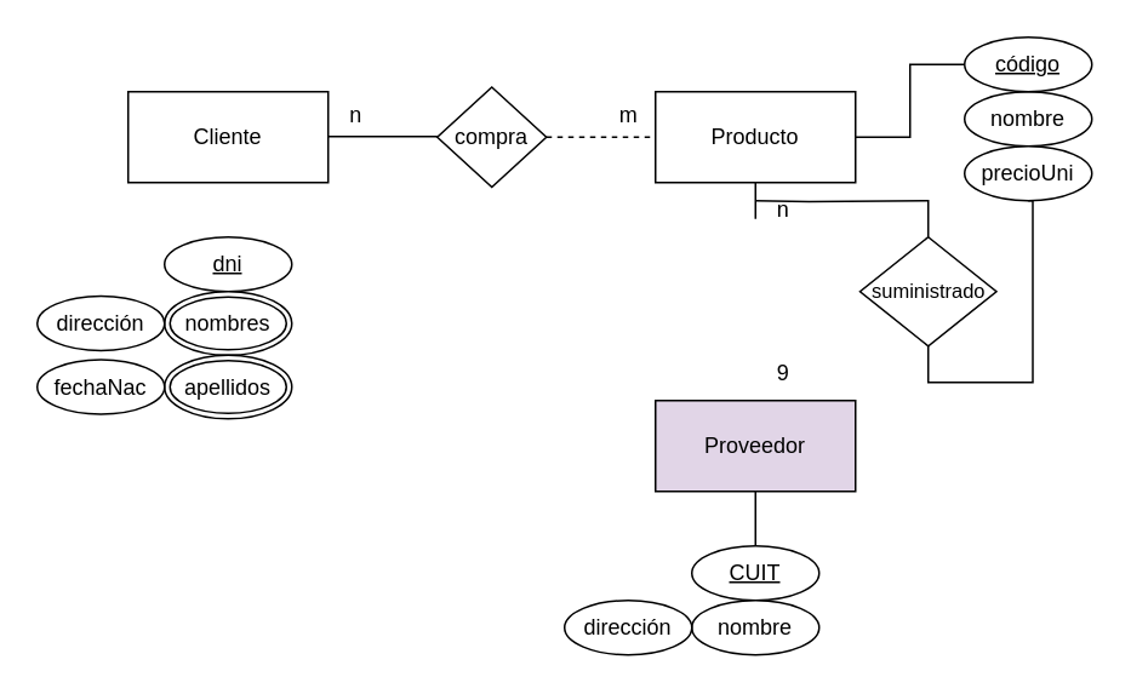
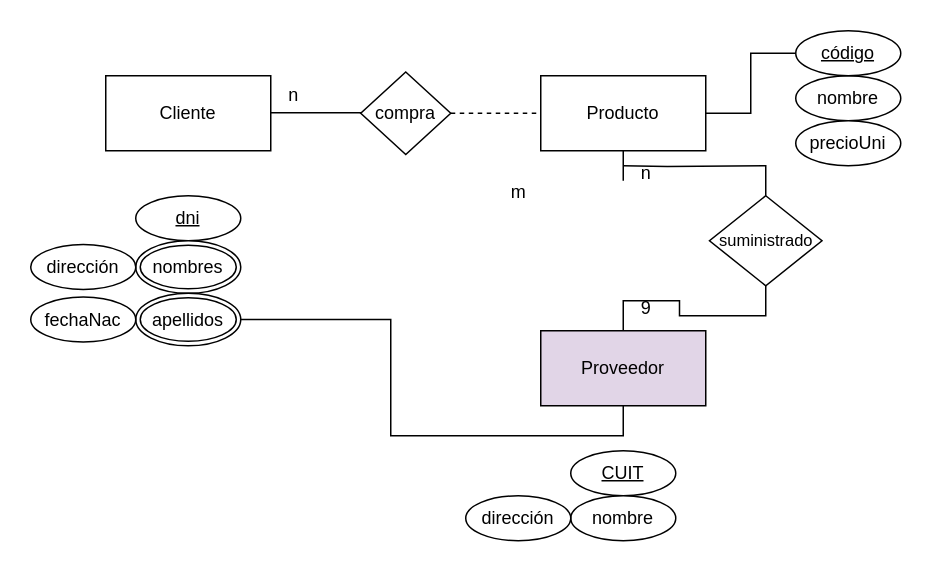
- <mxCell id="10" value="m" style="text;html=1;align=center;verticalAlign=middle;resizable=0;points=[];autosize=1;strokeColor=none;fillColor=none;" vertex="1" parent="1"><mxGeometry x="330" y="47.5" width="30" height="30" as="geometry" /></mxCell>
+ <mxCell id="10" value="m" style="text;html=1;align=center;verticalAlign=middle;resizable=0;points=[];autosize=1;strokeColor=none;fillColor=none;" vertex="1" parent="1"><mxGeometry x="330" y="112.5" width="30" height="30" as="geometry" /></mxCell>
- <mxCell id="15" style="edgeStyle=orthogonalEdgeStyle;rounded=0;orthogonalLoop=1;jettySize=auto;html=1;exitX=0.5;exitY=1;exitDx=0;exitDy=0;endArrow=none;endFill=0;" edge="1" parent="1" source="16" target="27"><mxGeometry relative="1" as="geometry" /></mxCell>
+ <mxCell id="15" style="edgeStyle=orthogonalEdgeStyle;rounded=0;orthogonalLoop=1;jettySize=auto;html=1;exitX=0.5;exitY=1;exitDx=0;exitDy=0;entryX=0.5;entryY=0;entryDx=0;entryDy=0;endArrow=none;endFill=0;" edge="1" parent="1" source="16" target="12"><mxGeometry relative="1" as="geometry" /></mxCell>
- <mxCell id="11" style="edgeStyle=orthogonalEdgeStyle;rounded=0;orthogonalLoop=1;jettySize=auto;html=1;exitX=0.5;exitY=1;exitDx=0;exitDy=0;entryX=0.5;entryY=0;entryDx=0;entryDy=0;endArrow=none;endFill=0;" edge="1" parent="1" source="12" target="21"><mxGeometry relative="1" as="geometry" /></mxCell>
+ <mxCell id="11" style="edgeStyle=orthogonalEdgeStyle;rounded=0;orthogonalLoop=1;jettySize=auto;html=1;exitX=0.5;exitY=1;exitDx=0;exitDy=0;endArrow=none;endFill=0;" edge="1" parent="1" source="12" target="24"><mxGeometry relative="1" as="geometry" /></mxCell>
